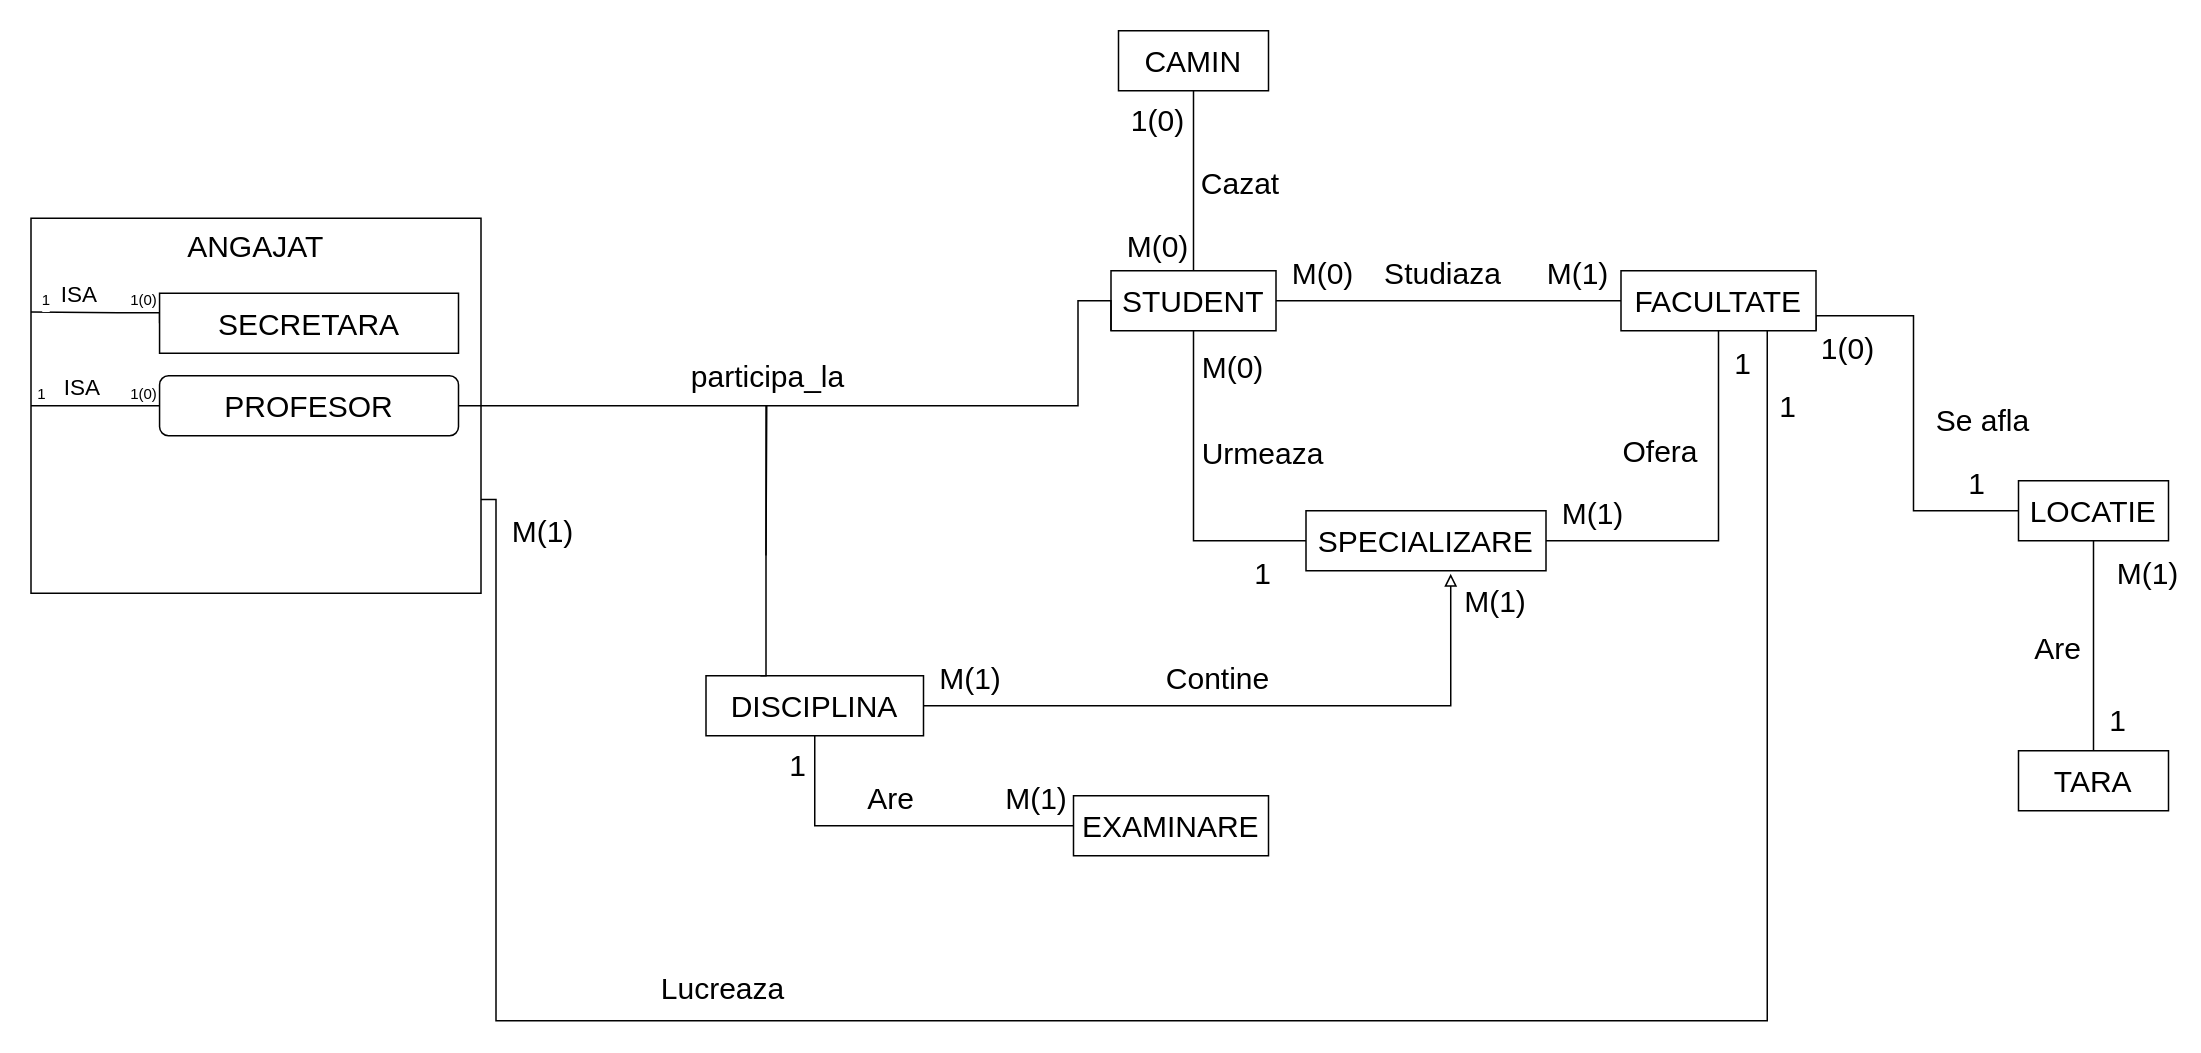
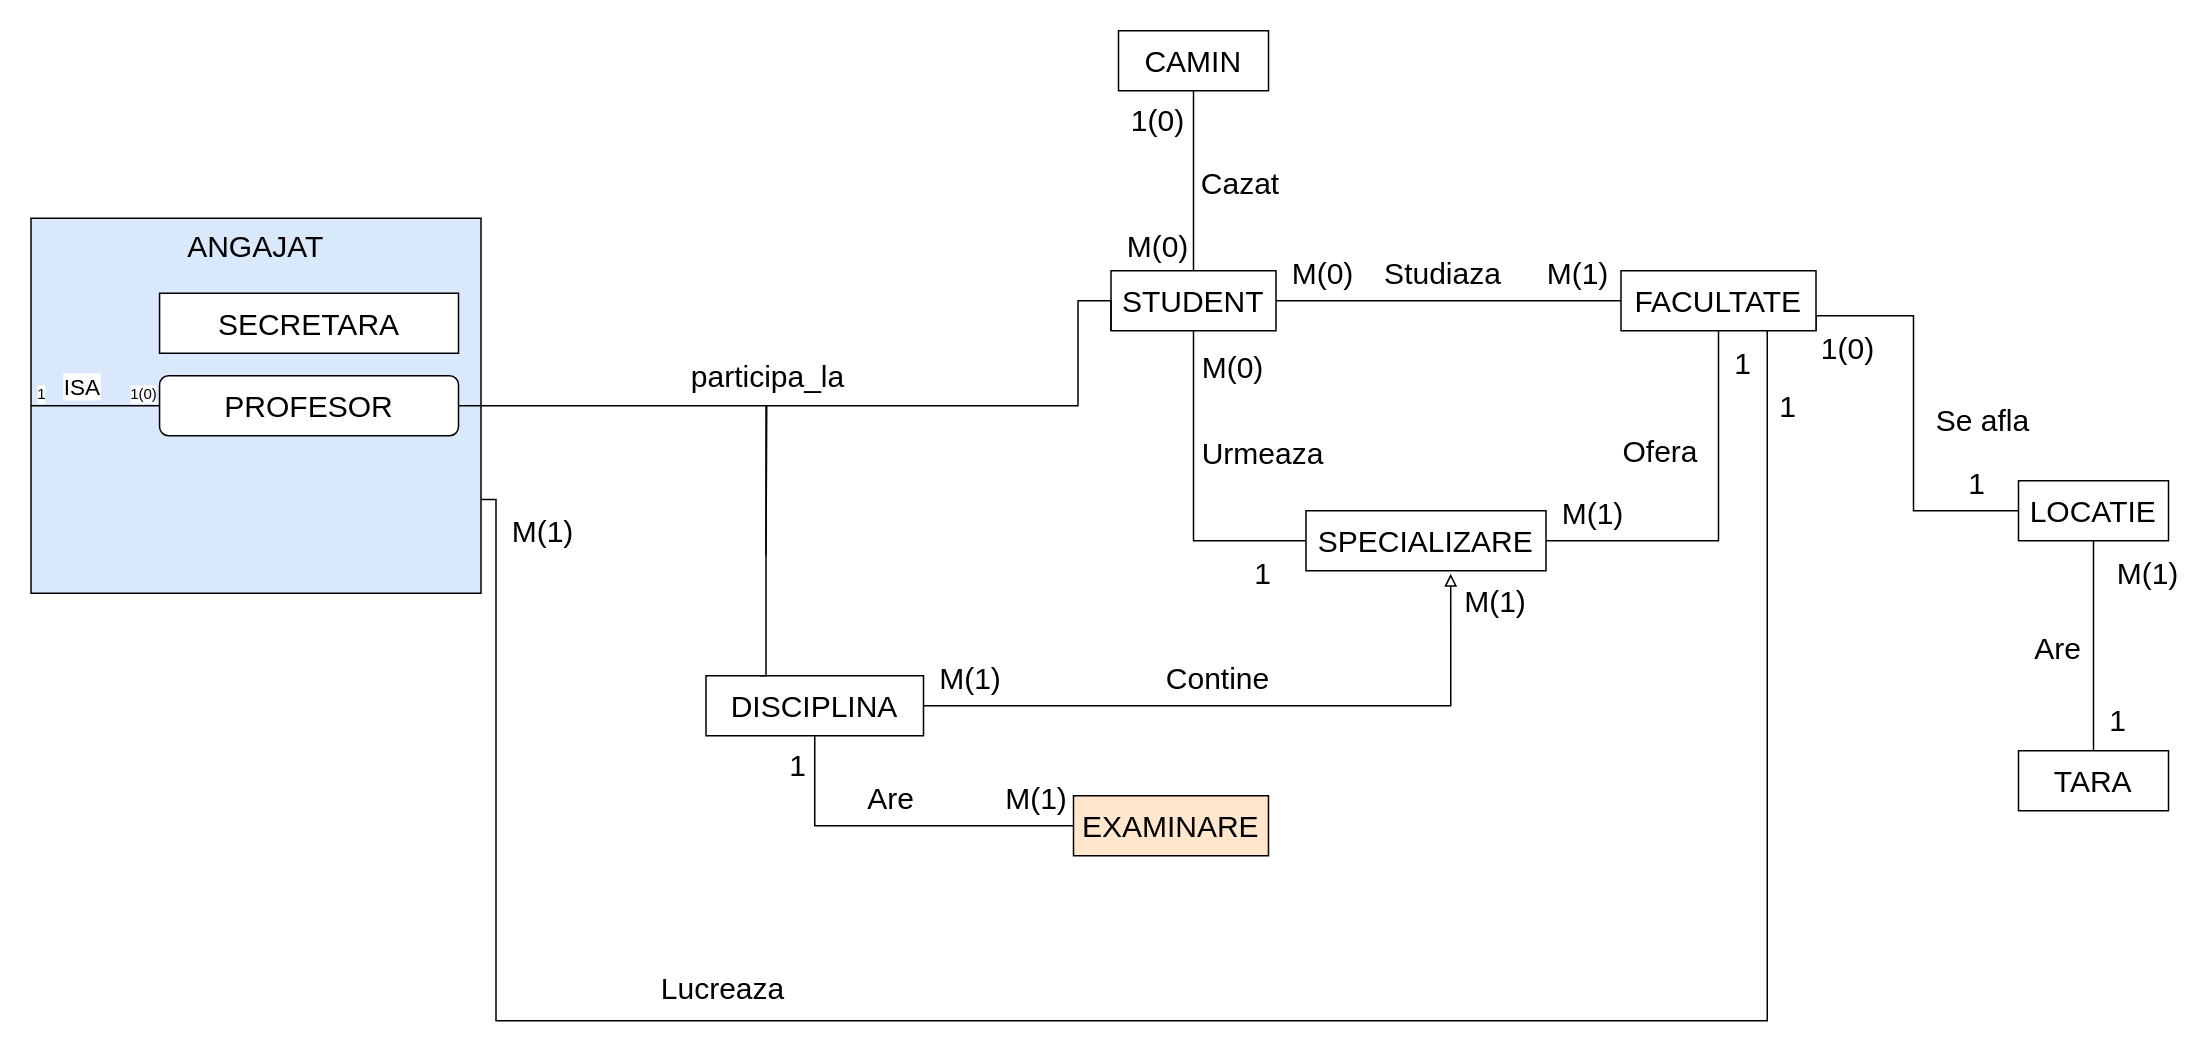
- <mxCell id="42" value="&lt;span style=&quot;font-size: 20px&quot;&gt;ANGAJAT&lt;/span&gt;" style="whiteSpace=wrap;html=1;align=center;verticalAlign=top;" parent="41" vertex="1"><mxGeometry width="300" height="250" as="geometry" /></mxCell>
+ <mxCell id="42" value="&lt;span style=&quot;font-size: 20px&quot;&gt;ANGAJAT&lt;/span&gt;" style="whiteSpace=wrap;html=1;align=center;verticalAlign=top;fillColor=#dae8fc;" parent="41" vertex="1"><mxGeometry width="300" height="250" as="geometry" /></mxCell>
- <mxCell id="43" style="edgeStyle=orthogonalEdgeStyle;rounded=0;orthogonalLoop=1;jettySize=auto;html=1;exitX=0;exitY=0.5;exitDx=0;exitDy=0;entryX=0;entryY=0.25;entryDx=0;entryDy=0;fontSize=20;endArrow=none;endFill=0;" parent="41" source="47" target="42" edge="1"><mxGeometry relative="1" as="geometry"><Array as="points"><mxPoint x="57.857" y="63" /><mxPoint x="26.786" y="63" /></Array></mxGeometry></mxCell>
- <mxCell id="44" value="&lt;font style=&quot;font-size: 15px;&quot;&gt;ISA&lt;/font&gt;" style="edgeLabel;html=1;align=center;verticalAlign=middle;resizable=0;points=[];fontSize=15;" parent="43" vertex="1" connectable="0"><mxGeometry x="0.241" y="-1" relative="1" as="geometry"><mxPoint x="-3" y="-12" as="offset" /></mxGeometry></mxCell>
- <mxCell id="45" value="&lt;font style=&quot;font-size: 10px&quot;&gt;1&lt;/font&gt;" style="edgeLabel;html=1;align=center;verticalAlign=middle;resizable=0;points=[];fontSize=20;" parent="43" vertex="1" connectable="0"><mxGeometry x="0.792" relative="1" as="geometry"><mxPoint y="-13" as="offset" /></mxGeometry></mxCell>
- <mxCell id="46" value="1(0)" style="edgeLabel;html=1;align=center;verticalAlign=bottom;resizable=0;points=[];fontSize=10;labelPosition=center;verticalLabelPosition=top;" parent="43" vertex="1" connectable="0"><mxGeometry x="-0.62" y="-1" relative="1" as="geometry"><mxPoint as="offset" /></mxGeometry></mxCell>
- <mxCell id="62" value="&lt;font style=&quot;font-size: 20px&quot;&gt;EXAMINARE&lt;/font&gt;" style="whiteSpace=wrap;html=1;align=center;" parent="1" vertex="1"><mxGeometry x="715" y="530" width="130" height="40" as="geometry" /></mxCell>
+ <mxCell id="62" value="&lt;font style=&quot;font-size: 20px&quot;&gt;EXAMINARE&lt;/font&gt;" style="whiteSpace=wrap;html=1;align=center;fillColor=#ffe6cc;" parent="1" vertex="1"><mxGeometry x="715" y="530" width="130" height="40" as="geometry" /></mxCell>
